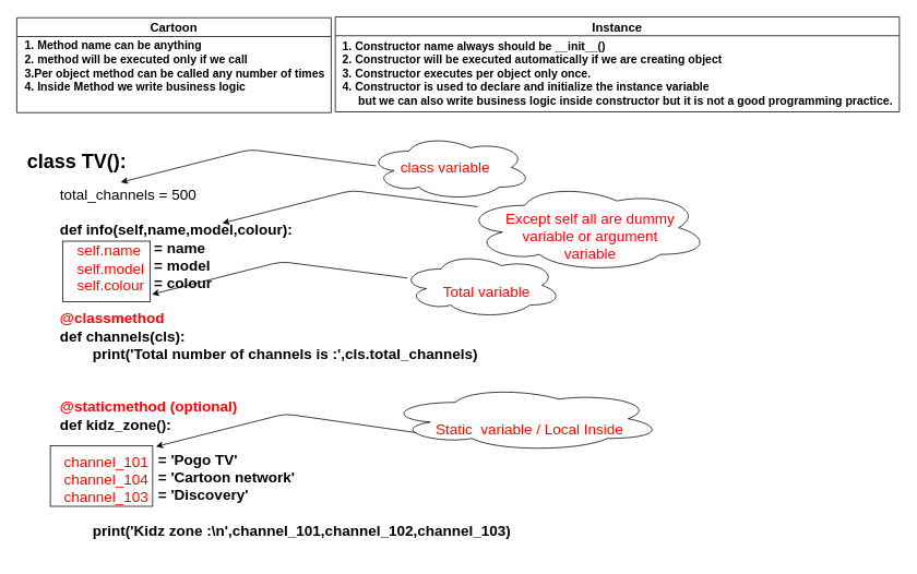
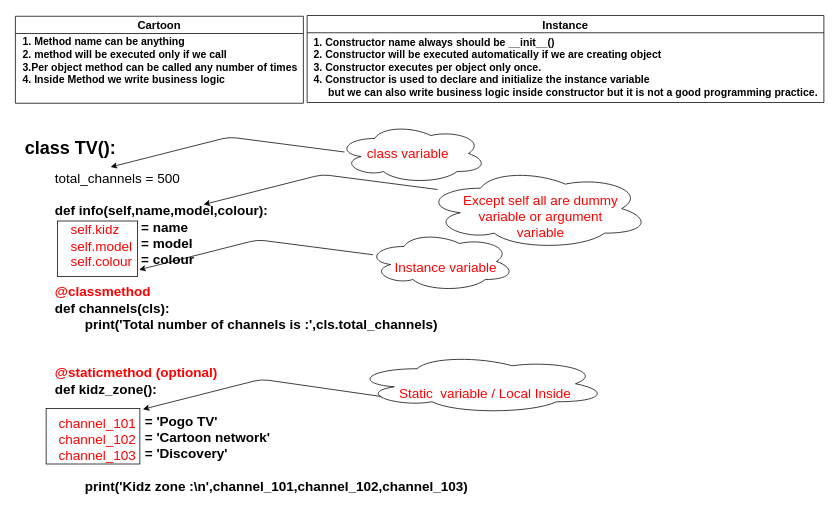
- <mxCell id="10" value="&lt;h1&gt;&lt;br&gt;&lt;/h1&gt;&lt;div&gt;&lt;br&gt;&lt;/div&gt;&lt;div&gt;&lt;div&gt;self.name&lt;/div&gt;&lt;div&gt;self.model&lt;/div&gt;&lt;div&gt;self.colour&lt;/div&gt;&lt;/div&gt;" style="text;html=1;strokeColor=none;fillColor=none;spacing=5;spacingTop=-20;whiteSpace=wrap;overflow=hidden;rounded=0;sketch=0;fontSize=18;fontColor=#FF0000;" vertex="1" parent="1"><mxGeometry x="89" y="193" width="190" height="211" as="geometry" /></mxCell>
+ <mxCell id="10" value="&lt;h1&gt;&lt;br&gt;&lt;/h1&gt;&lt;div&gt;&lt;br&gt;&lt;/div&gt;&lt;div&gt;&lt;div&gt;self.kidz&lt;/div&gt;&lt;div&gt;self.model&lt;/div&gt;&lt;div&gt;self.colour&lt;/div&gt;&lt;/div&gt;" style="text;html=1;strokeColor=none;fillColor=none;spacing=5;spacingTop=-20;whiteSpace=wrap;overflow=hidden;rounded=0;sketch=0;fontSize=18;fontColor=#FF0000;" vertex="1" parent="1"><mxGeometry x="89" y="193" width="190" height="211" as="geometry" /></mxCell>
- <mxCell id="7" value="Total variable" style="text;html=1;strokeColor=none;fillColor=none;align=center;verticalAlign=middle;whiteSpace=wrap;rounded=0;sketch=0;fontSize=18;fontColor=#FF0000;" vertex="1" parent="1"><mxGeometry x="471" y="341" width="246" height="30" as="geometry" /></mxCell>
+ <mxCell id="7" value="Instance variable" style="text;html=1;strokeColor=none;fillColor=none;align=center;verticalAlign=middle;whiteSpace=wrap;rounded=0;sketch=0;fontSize=18;fontColor=#FF0000;" vertex="1" parent="1"><mxGeometry x="471" y="341" width="246" height="30" as="geometry" /></mxCell>
- <mxCell id="16" value="&lt;h1&gt;&lt;br&gt;&lt;/h1&gt;&lt;div&gt;&lt;br&gt;&lt;/div&gt;&lt;div&gt;&lt;div&gt;channel_101&lt;/div&gt;&lt;div&gt;channel_104&lt;/div&gt;&lt;div&gt;channel_103&lt;/div&gt;&lt;/div&gt;" style="text;html=1;strokeColor=none;fillColor=none;spacing=5;spacingTop=-20;whiteSpace=wrap;overflow=hidden;rounded=0;sketch=0;fontSize=18;fontColor=#FF0000;" vertex="1" parent="1"><mxGeometry x="73" y="451" width="190" height="211" as="geometry" /></mxCell>
+ <mxCell id="16" value="&lt;h1&gt;&lt;br&gt;&lt;/h1&gt;&lt;div&gt;&lt;br&gt;&lt;/div&gt;&lt;div&gt;&lt;div&gt;channel_101&lt;/div&gt;&lt;div&gt;channel_102&lt;/div&gt;&lt;div&gt;channel_103&lt;/div&gt;&lt;/div&gt;" style="text;html=1;strokeColor=none;fillColor=none;spacing=5;spacingTop=-20;whiteSpace=wrap;overflow=hidden;rounded=0;sketch=0;fontSize=18;fontColor=#FF0000;" vertex="1" parent="1"><mxGeometry x="73" y="451" width="190" height="211" as="geometry" /></mxCell>
